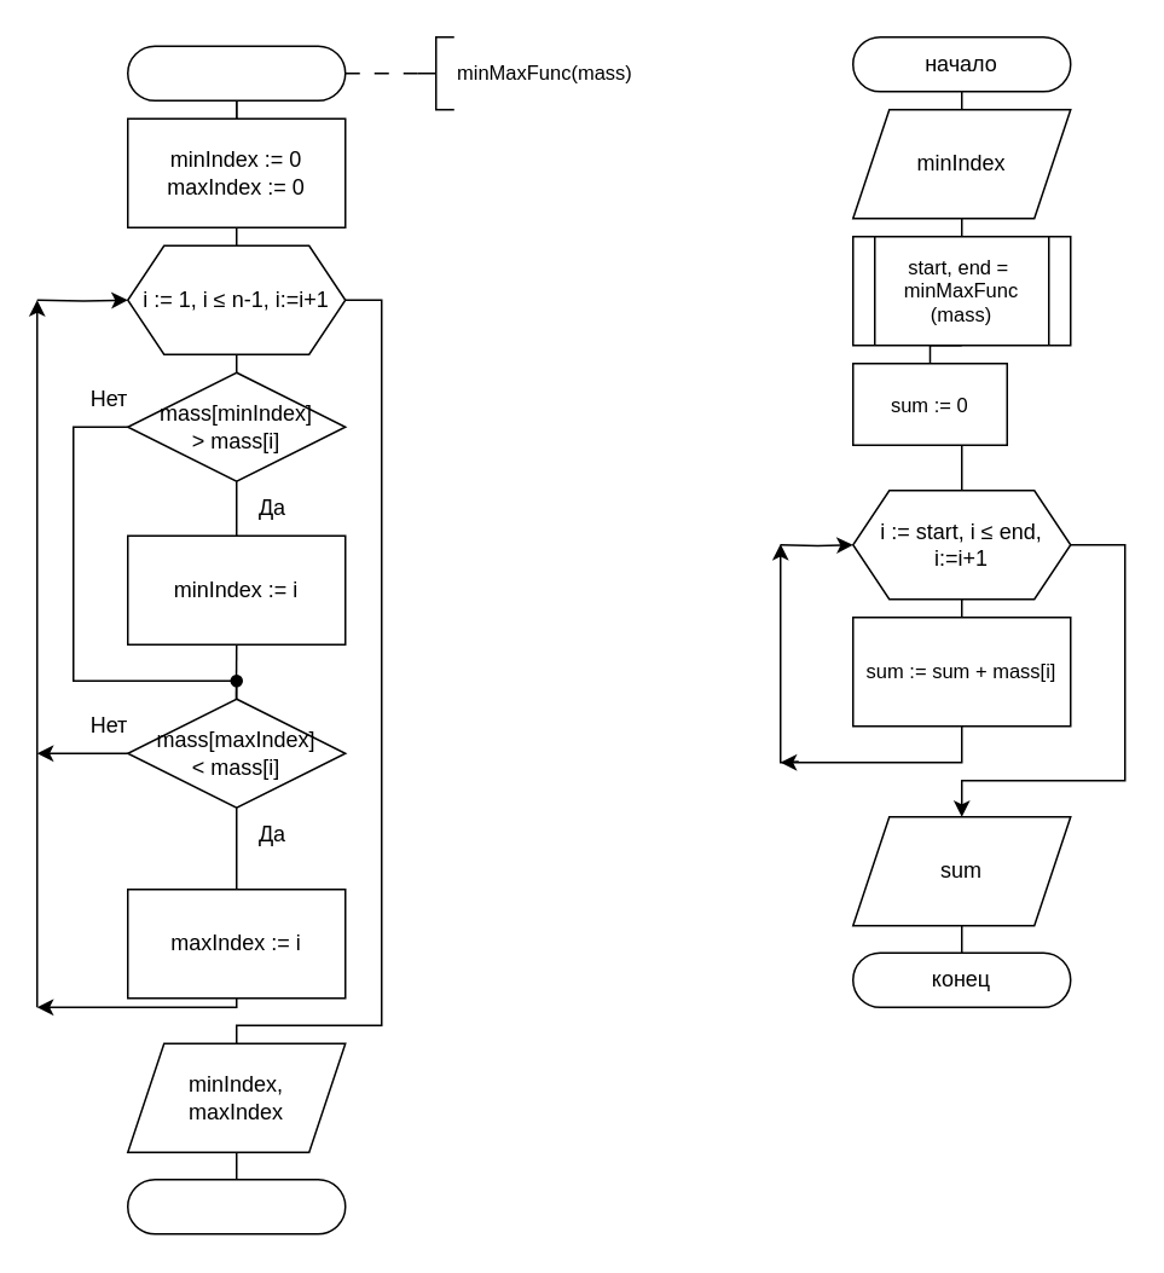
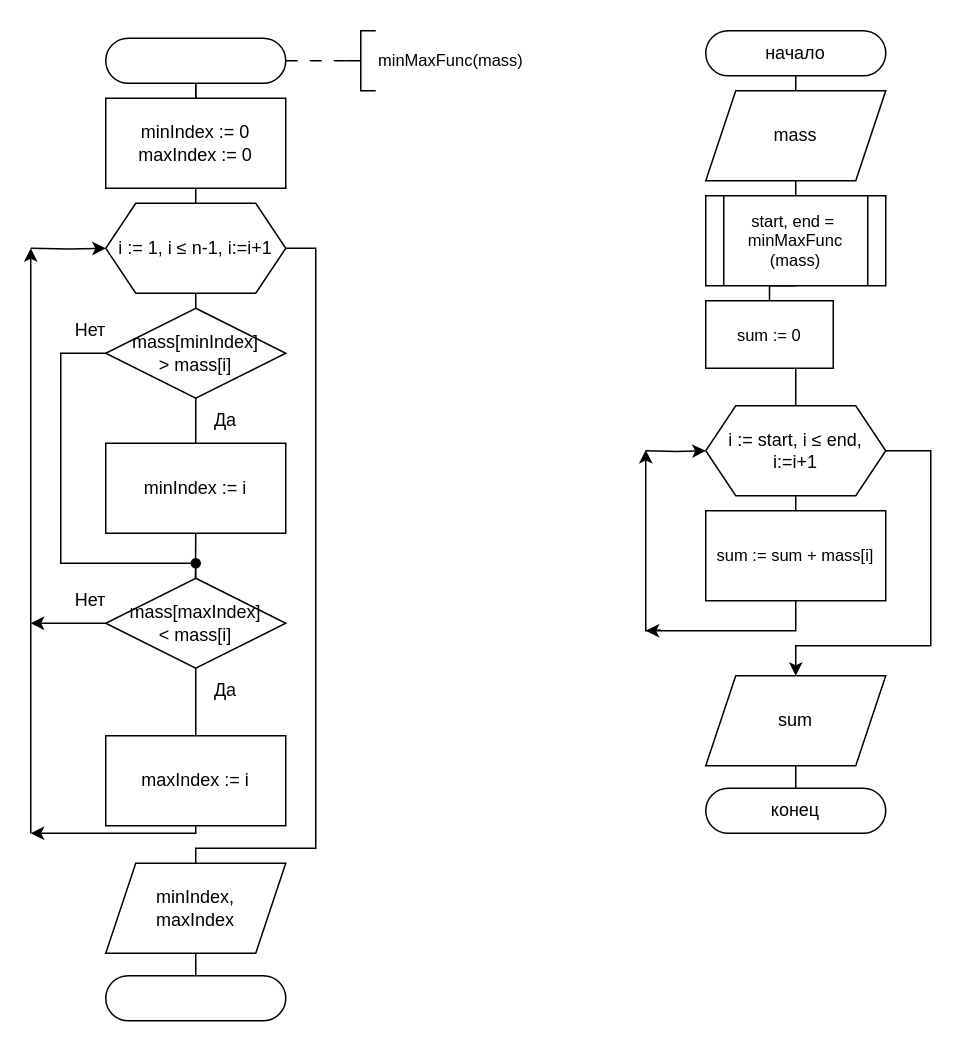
- <mxCell id="32" value="minIndex" style="shape=parallelogram;perimeter=parallelogramPerimeter;whiteSpace=wrap;html=1;fixedSize=1;" vertex="1" parent="1"><mxGeometry x="470" y="60" width="120" height="60" as="geometry" /></mxCell>
+ <mxCell id="32" value="mass" style="shape=parallelogram;perimeter=parallelogramPerimeter;whiteSpace=wrap;html=1;fixedSize=1;" vertex="1" parent="1"><mxGeometry x="470" y="60" width="120" height="60" as="geometry" /></mxCell>
